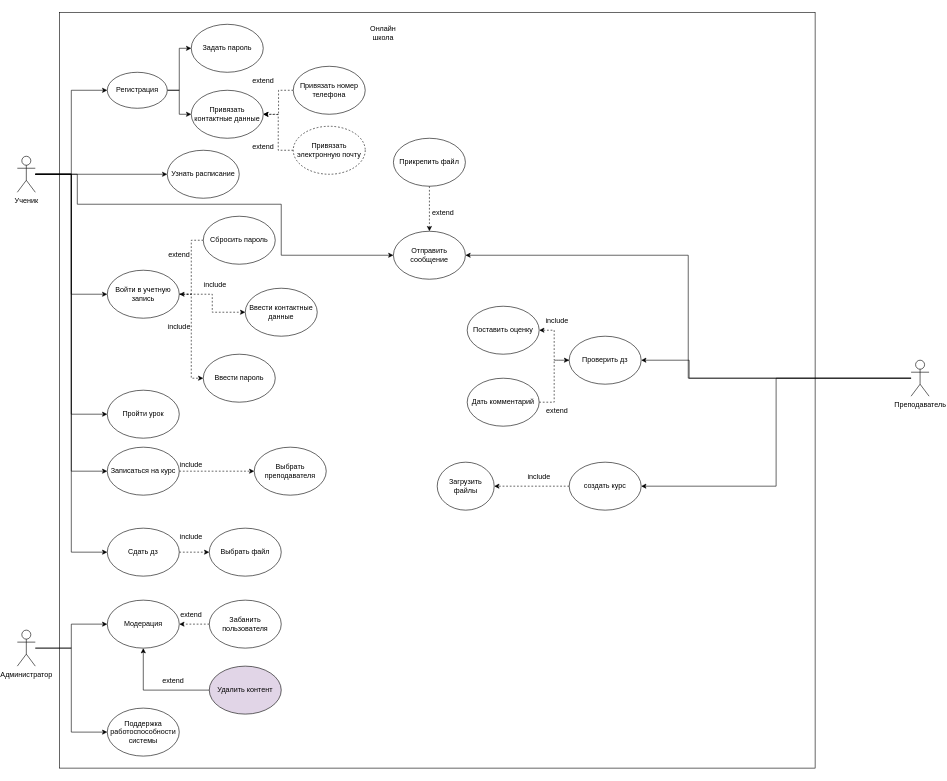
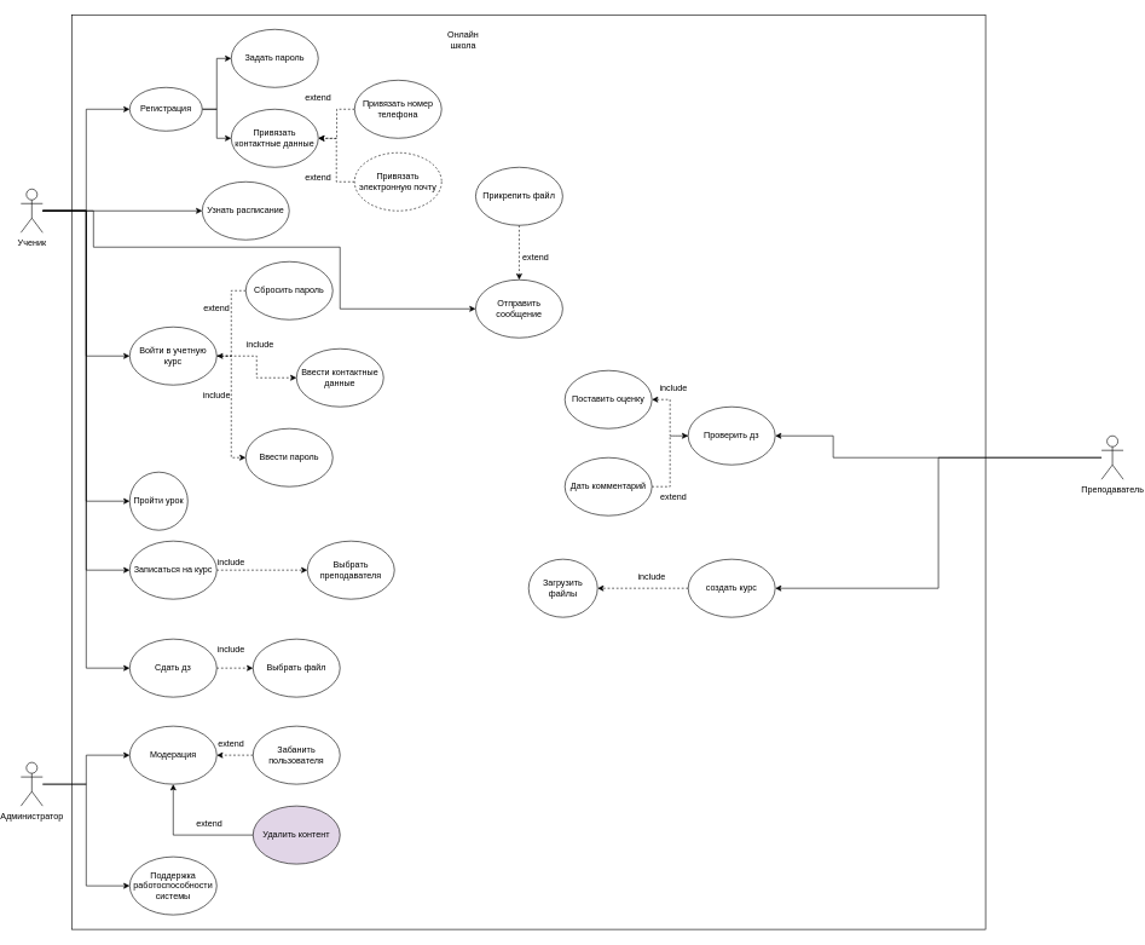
- <mxCell id="11" style="edgeStyle=orthogonalEdgeStyle;rounded=0;orthogonalLoop=1;jettySize=auto;html=1;entryX=1;entryY=0.5;entryDx=0;entryDy=0;" edge="1" parent="1" source="14" target="44"><mxGeometry relative="1" as="geometry" /></mxCell>
- <mxCell id="31" value="Войти в учетную запись" style="ellipse;whiteSpace=wrap;html=1;" vertex="1" parent="1"><mxGeometry x="170" y="450" width="120" height="80" as="geometry" /></mxCell>
+ <mxCell id="31" value="Войти в учетную курс" style="ellipse;whiteSpace=wrap;html=1;" vertex="1" parent="1"><mxGeometry x="170" y="450" width="120" height="80" as="geometry" /></mxCell>
- <mxCell id="52" value="Пройти урок" style="ellipse;whiteSpace=wrap;html=1;" vertex="1" parent="1"><mxGeometry x="170" y="650" width="120" height="80" as="geometry" /></mxCell>
+ <mxCell id="52" value="Пройти урок" style="ellipse;whiteSpace=wrap;html=1;" vertex="1" parent="1"><mxGeometry x="170" y="650" width="80" height="80" as="geometry" /></mxCell>
